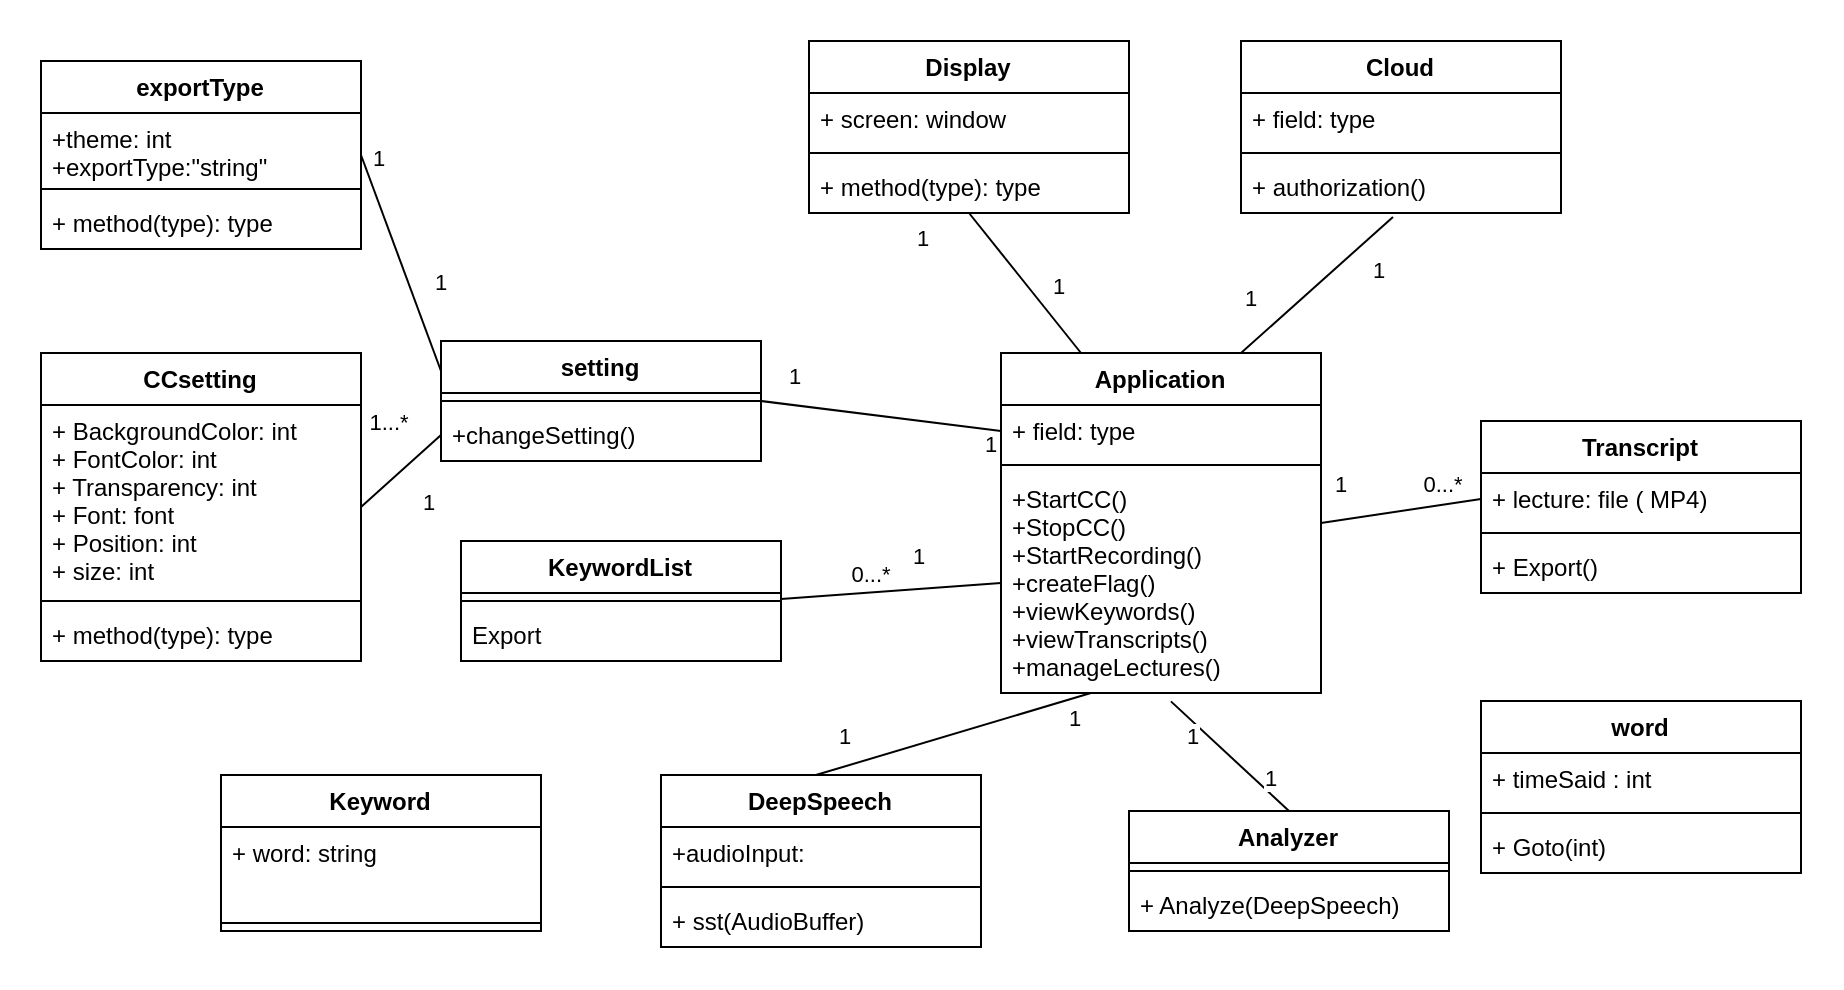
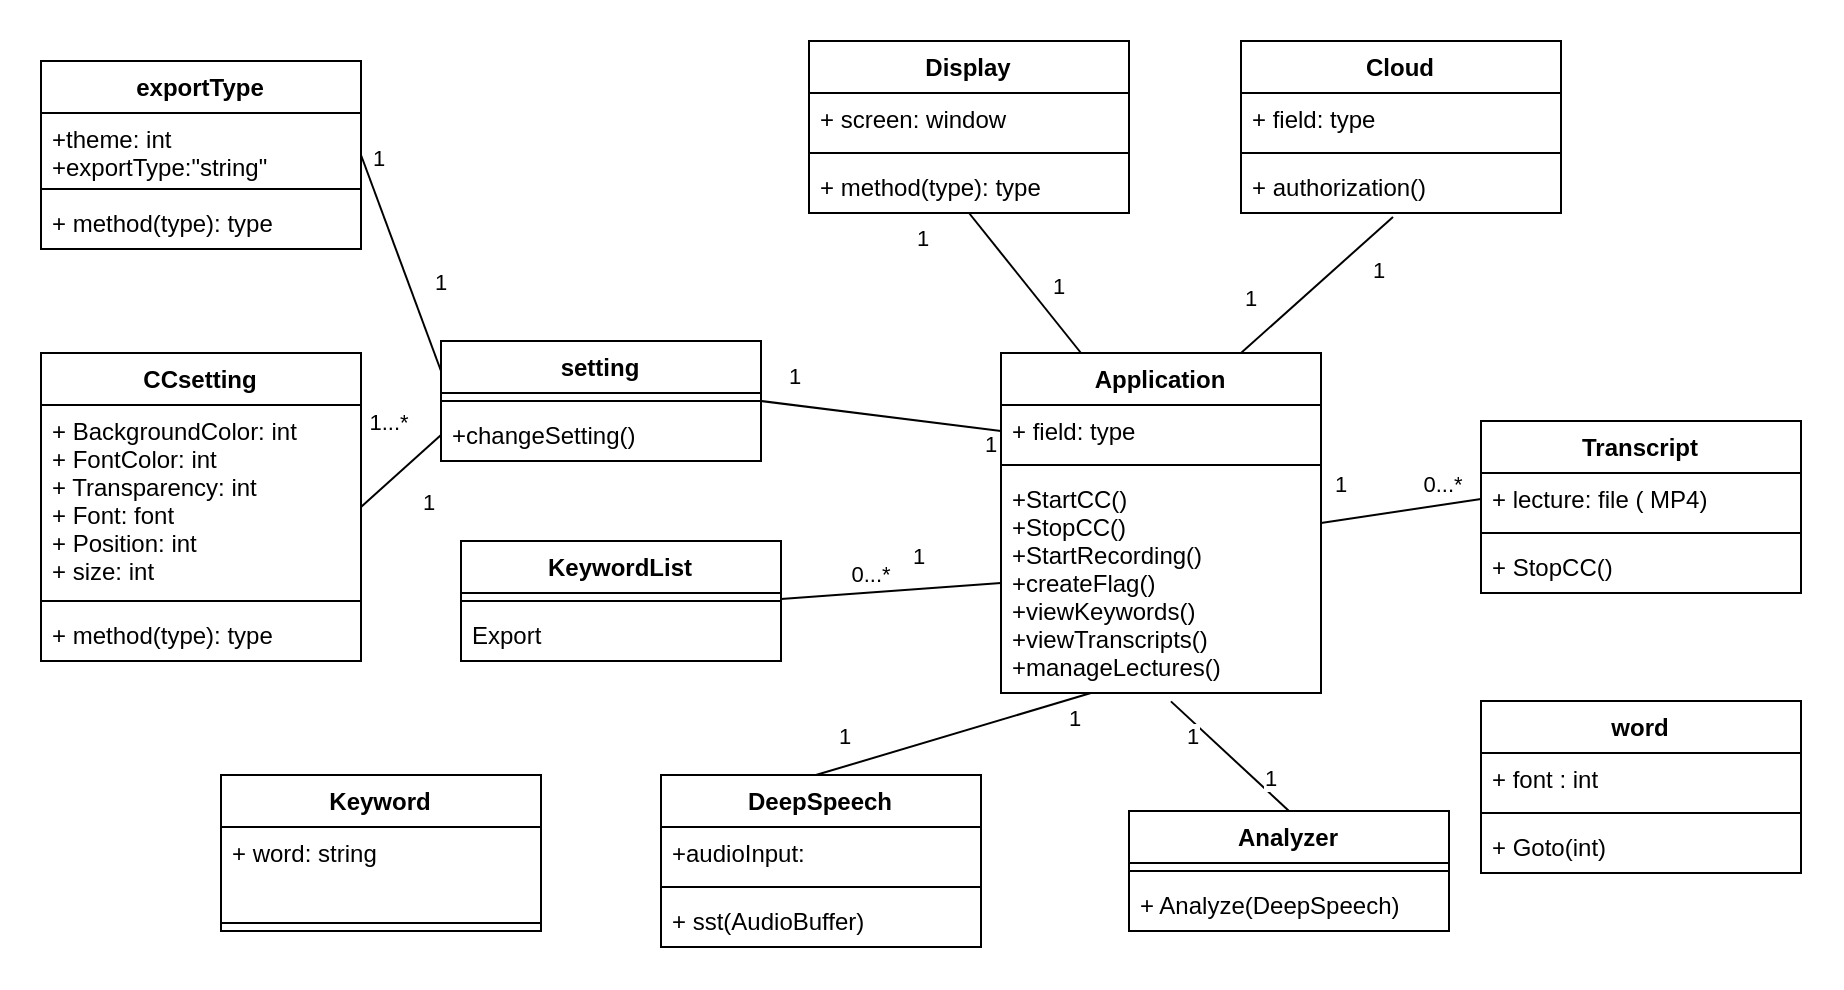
- <mxCell id="12" value="+ Export()" style="text;strokeColor=none;fillColor=none;align=left;verticalAlign=top;spacingLeft=4;spacingRight=4;overflow=hidden;rotatable=0;points=[[0,0.5],[1,0.5]];portConstraint=eastwest;" vertex="1" parent="9"><mxGeometry y="60" width="160" height="26" as="geometry" /></mxCell>
+ <mxCell id="12" value="+ StopCC()" style="text;strokeColor=none;fillColor=none;align=left;verticalAlign=top;spacingLeft=4;spacingRight=4;overflow=hidden;rotatable=0;points=[[0,0.5],[1,0.5]];portConstraint=eastwest;" vertex="1" parent="9"><mxGeometry y="60" width="160" height="26" as="geometry" /></mxCell>
- <mxCell id="3" value="+ timeSaid : int" style="text;strokeColor=none;fillColor=none;align=left;verticalAlign=top;spacingLeft=4;spacingRight=4;overflow=hidden;rotatable=0;points=[[0,0.5],[1,0.5]];portConstraint=eastwest;" vertex="1" parent="2"><mxGeometry y="26" width="160" height="26" as="geometry" /></mxCell>
+ <mxCell id="3" value="+ font : int" style="text;strokeColor=none;fillColor=none;align=left;verticalAlign=top;spacingLeft=4;spacingRight=4;overflow=hidden;rotatable=0;points=[[0,0.5],[1,0.5]];portConstraint=eastwest;" vertex="1" parent="2"><mxGeometry y="26" width="160" height="26" as="geometry" /></mxCell>
